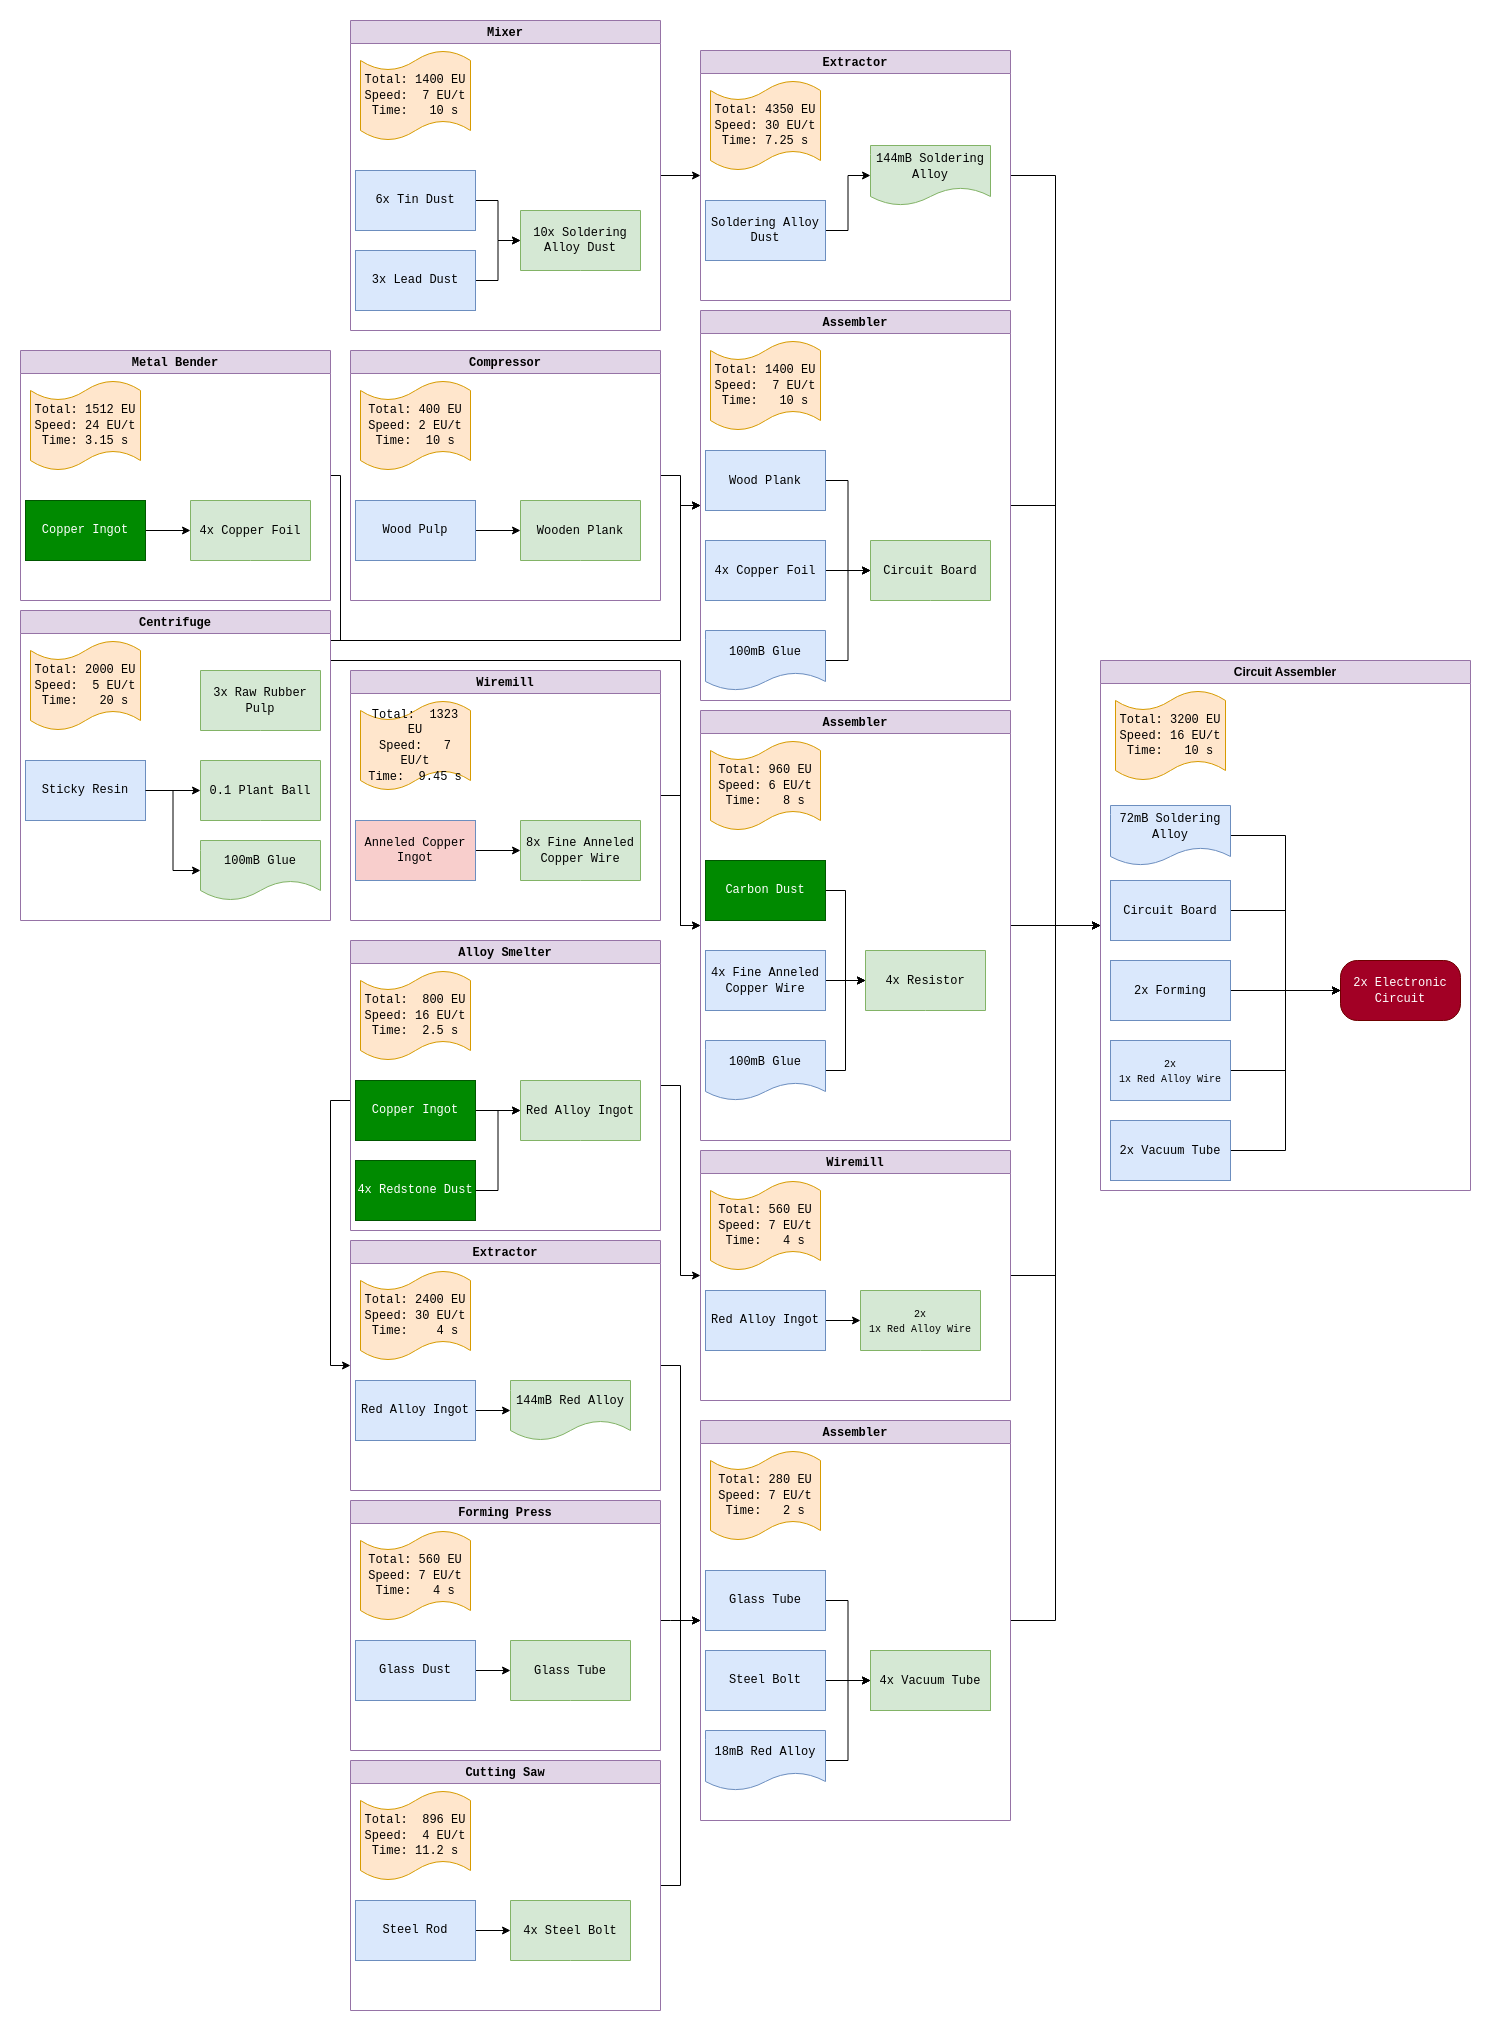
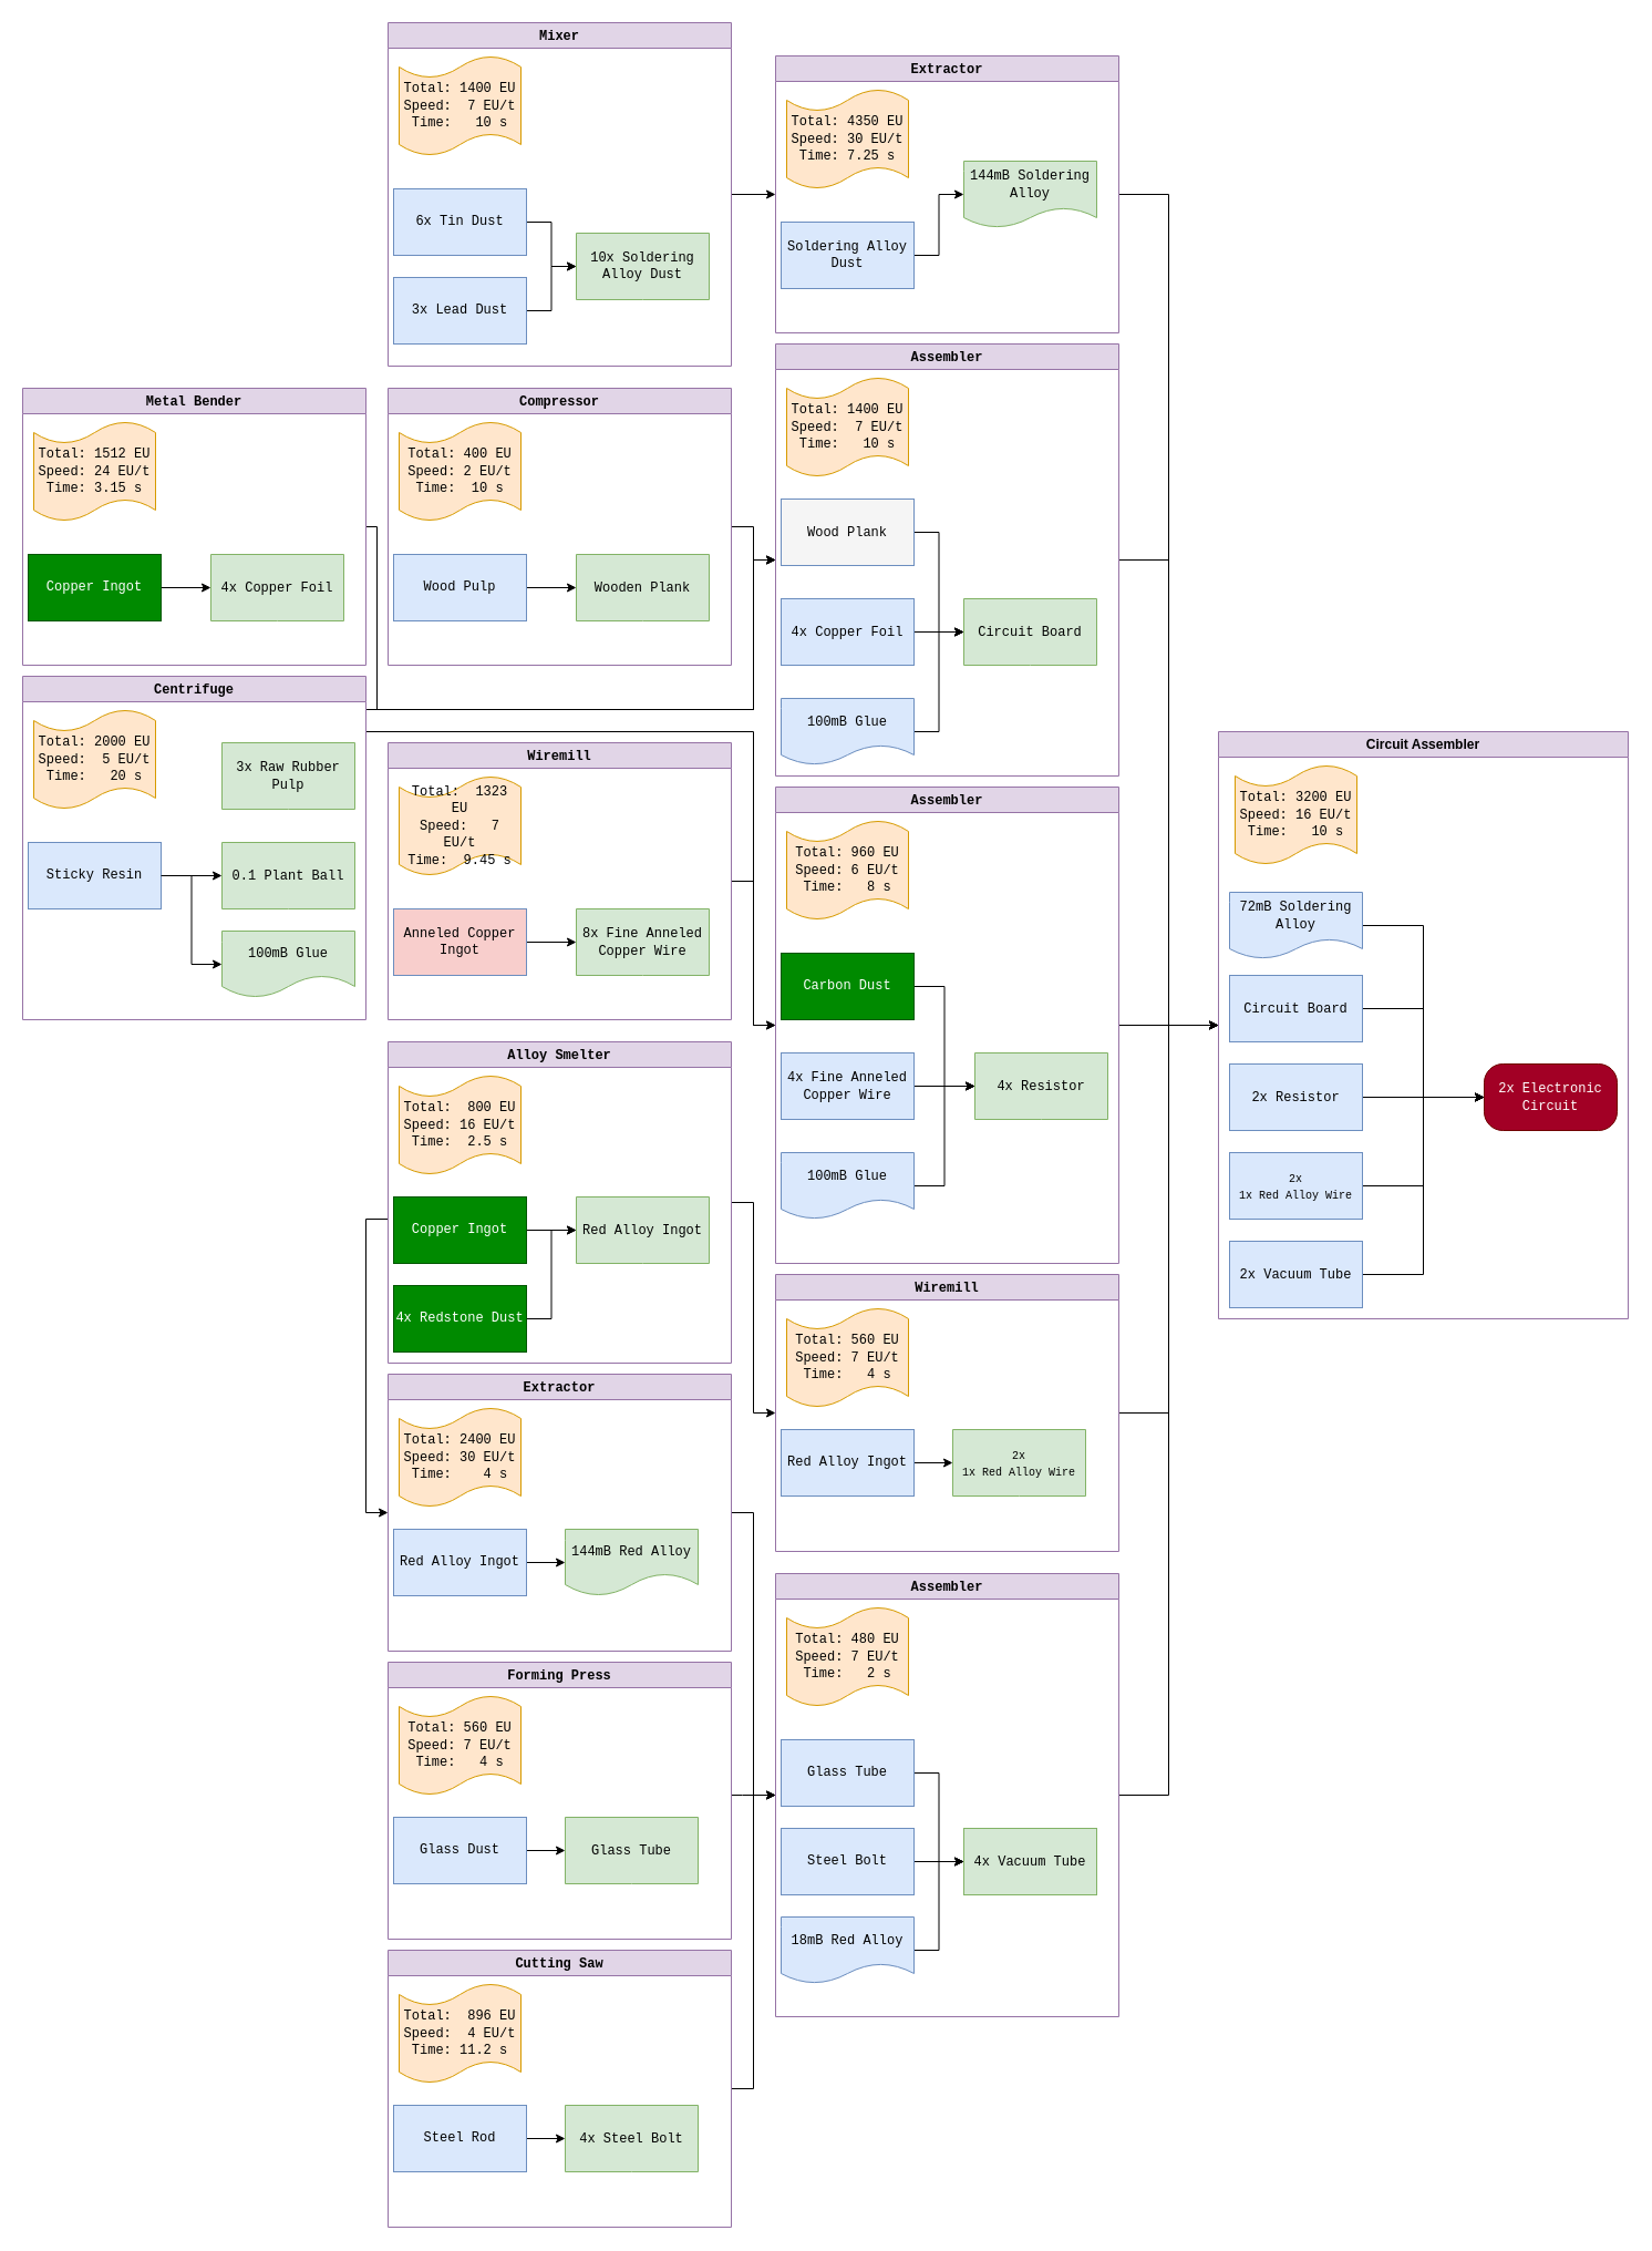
- <mxCell id="36" value="&lt;font face=&quot;Courier New&quot;&gt;Wood Plank&lt;br&gt;&lt;/font&gt;" style="rounded=0;whiteSpace=wrap;html=1;fillColor=#dae8fc;strokeColor=#6c8ebf;" vertex="1" parent="32"><mxGeometry x="5" y="140" width="120" height="60" as="geometry" /></mxCell>
+ <mxCell id="36" value="&lt;font face=&quot;Courier New&quot;&gt;Wood Plank&lt;br&gt;&lt;/font&gt;" style="rounded=0;whiteSpace=wrap;html=1;fillColor=#f5f5f5;strokeColor=#6c8ebf;" vertex="1" parent="32"><mxGeometry x="5" y="140" width="120" height="60" as="geometry" /></mxCell>
- <mxCell id="24" value="&lt;font face=&quot;Courier New&quot;&gt;4x Resistor&lt;br&gt;&lt;/font&gt;" style="rounded=0;whiteSpace=wrap;html=1;fillColor=#d5e8d4;strokeColor=#82b366;shape=document;boundedLbl=1;size=0;" parent="22" vertex="1"><mxGeometry x="165" y="240" width="120" height="60" as="geometry" /></mxCell>
+ <mxCell id="24" value="&lt;font face=&quot;Courier New&quot;&gt;4x Resistor&lt;br&gt;&lt;/font&gt;" style="rounded=0;whiteSpace=wrap;html=1;fillColor=#d5e8d4;strokeColor=#82b366;shape=document;boundedLbl=1;size=0;" parent="22" vertex="1"><mxGeometry x="180" y="240" width="120" height="60" as="geometry" /></mxCell>
- <mxCell id="10" value="&lt;font face=&quot;Courier New&quot;&gt;2x Forming&lt;/font&gt;" style="rounded=0;whiteSpace=wrap;html=1;fillColor=#dae8fc;strokeColor=#6c8ebf;" parent="2" vertex="1"><mxGeometry x="10" y="300" width="120" height="60" as="geometry" /></mxCell>
+ <mxCell id="10" value="&lt;font face=&quot;Courier New&quot;&gt;2x Resistor&lt;/font&gt;" style="rounded=0;whiteSpace=wrap;html=1;fillColor=#dae8fc;strokeColor=#6c8ebf;" parent="2" vertex="1"><mxGeometry x="10" y="300" width="120" height="60" as="geometry" /></mxCell>
- <mxCell id="49" value="&lt;font face=&quot;Courier New&quot;&gt;Total: 280 EU&lt;br&gt;Speed: 7 EU/t&lt;br&gt;Time: &amp;nbsp; 2 s&lt;br&gt;&lt;/font&gt;" style="shape=tape;whiteSpace=wrap;html=1;fillColor=#ffe6cc;strokeColor=#d79b00;size=0.222;" vertex="1" parent="48"><mxGeometry x="10" y="30" width="110" height="90" as="geometry" /></mxCell>
+ <mxCell id="49" value="&lt;font face=&quot;Courier New&quot;&gt;Total: 480 EU&lt;br&gt;Speed: 7 EU/t&lt;br&gt;Time: &amp;nbsp; 2 s&lt;br&gt;&lt;/font&gt;" style="shape=tape;whiteSpace=wrap;html=1;fillColor=#ffe6cc;strokeColor=#d79b00;size=0.222;" vertex="1" parent="48"><mxGeometry x="10" y="30" width="110" height="90" as="geometry" /></mxCell>
